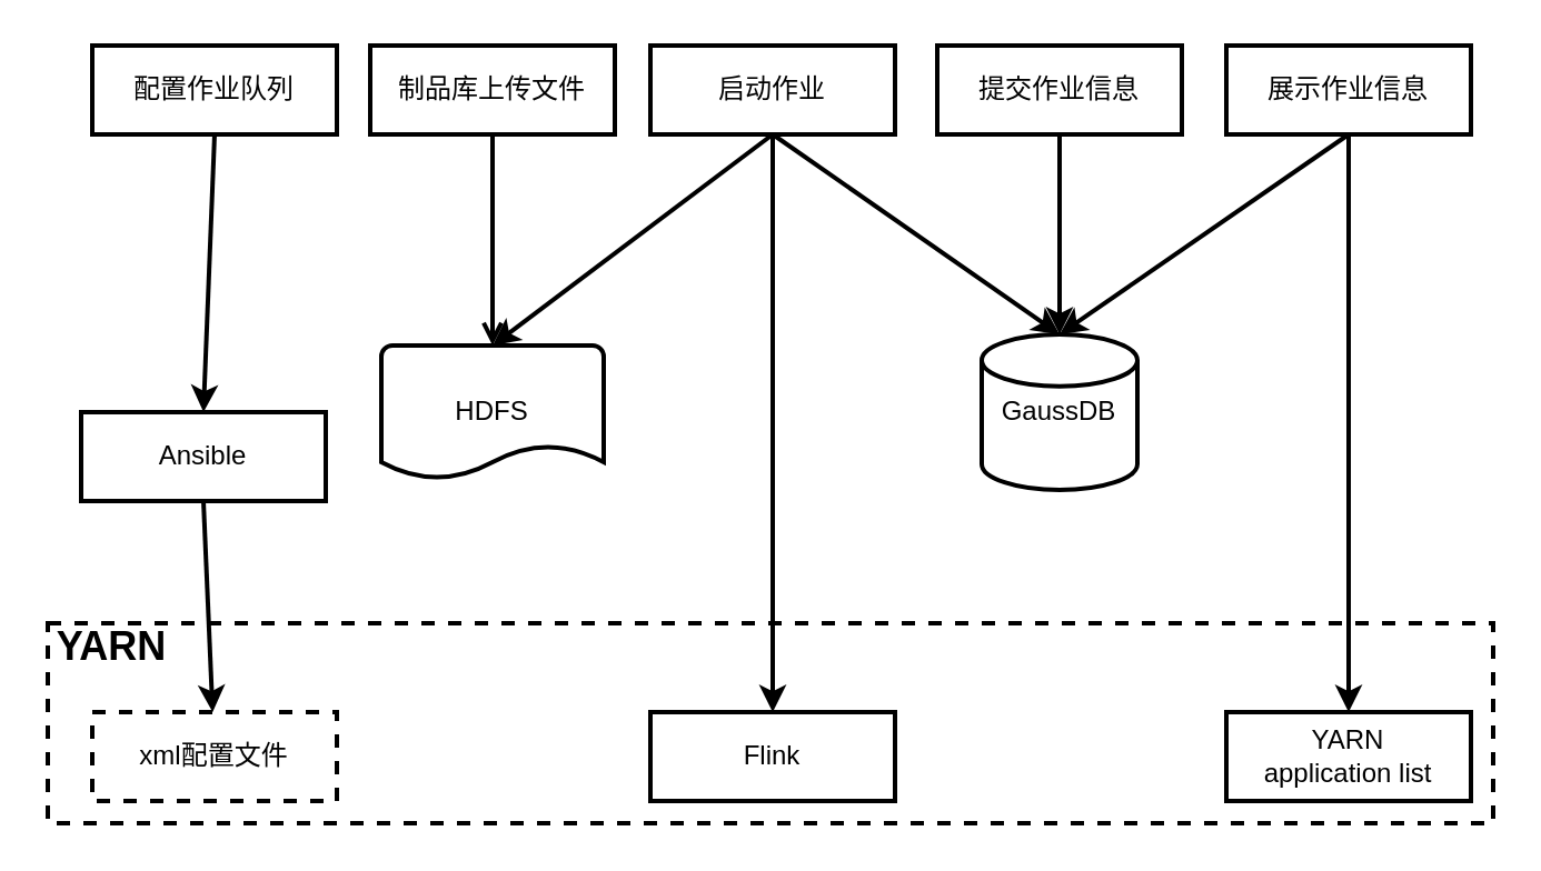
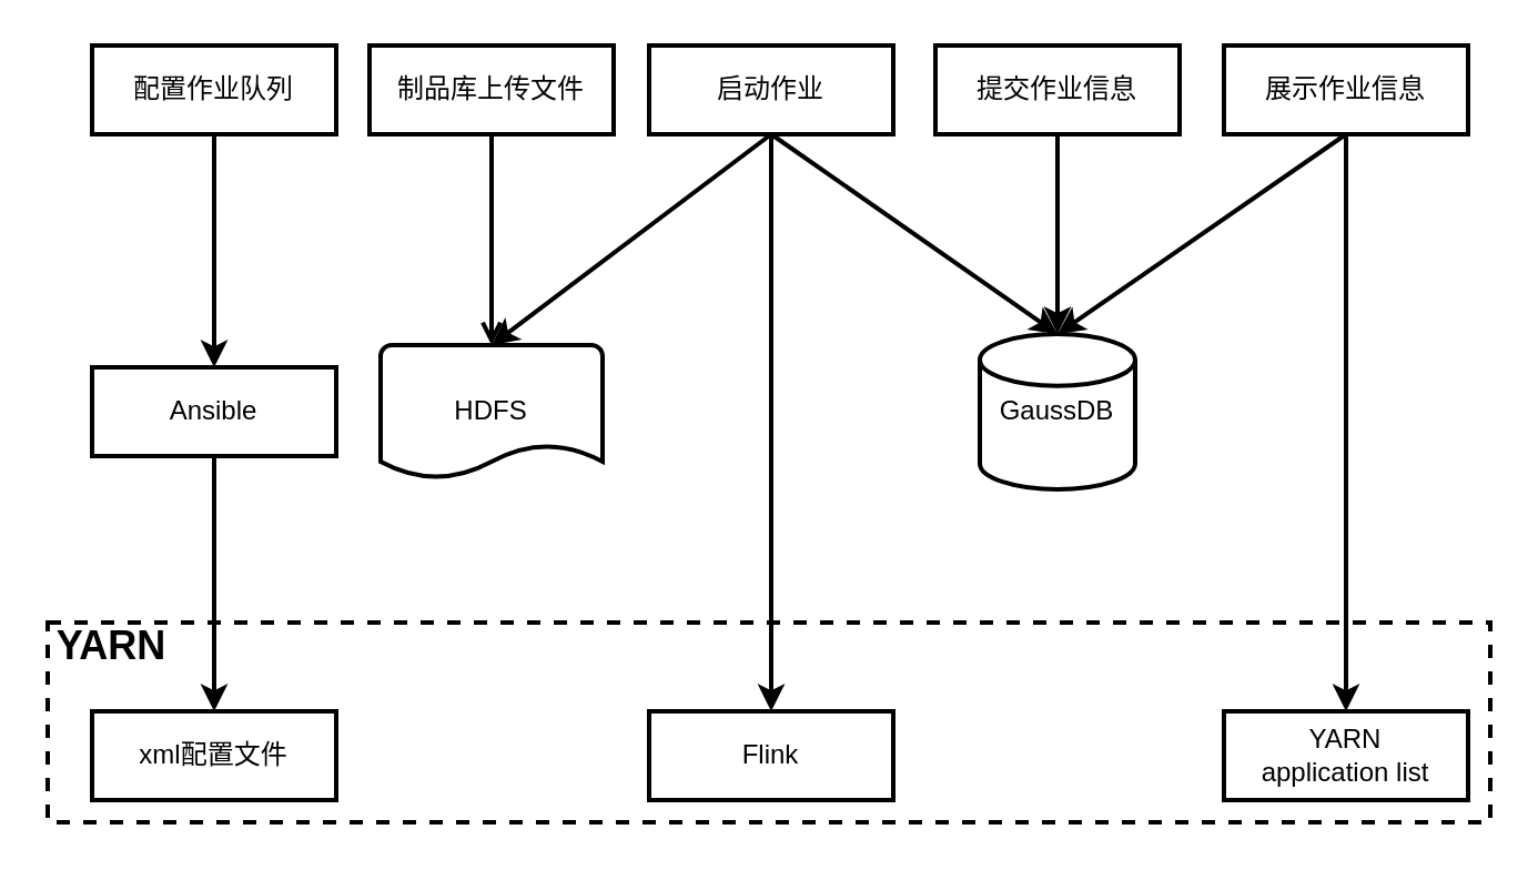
- <mxCell id="15" value="Ansible" style="rounded=0;whiteSpace=wrap;html=1;strokeWidth=2;" vertex="1" parent="1"><mxGeometry x="36" y="185" width="110" height="40" as="geometry" /></mxCell>
+ <mxCell id="15" value="Ansible" style="rounded=0;whiteSpace=wrap;html=1;strokeWidth=2;" vertex="1" parent="1"><mxGeometry x="41" y="165" width="110" height="40" as="geometry" /></mxCell>
- <mxCell id="20" value="xml配置文件" style="rounded=0;whiteSpace=wrap;html=1;strokeWidth=2;dashed=1;" vertex="1" parent="1"><mxGeometry x="41" y="320" width="110" height="40" as="geometry" /></mxCell>
+ <mxCell id="20" value="xml配置文件" style="rounded=0;whiteSpace=wrap;html=1;strokeWidth=2;" vertex="1" parent="1"><mxGeometry x="41" y="320" width="110" height="40" as="geometry" /></mxCell>
